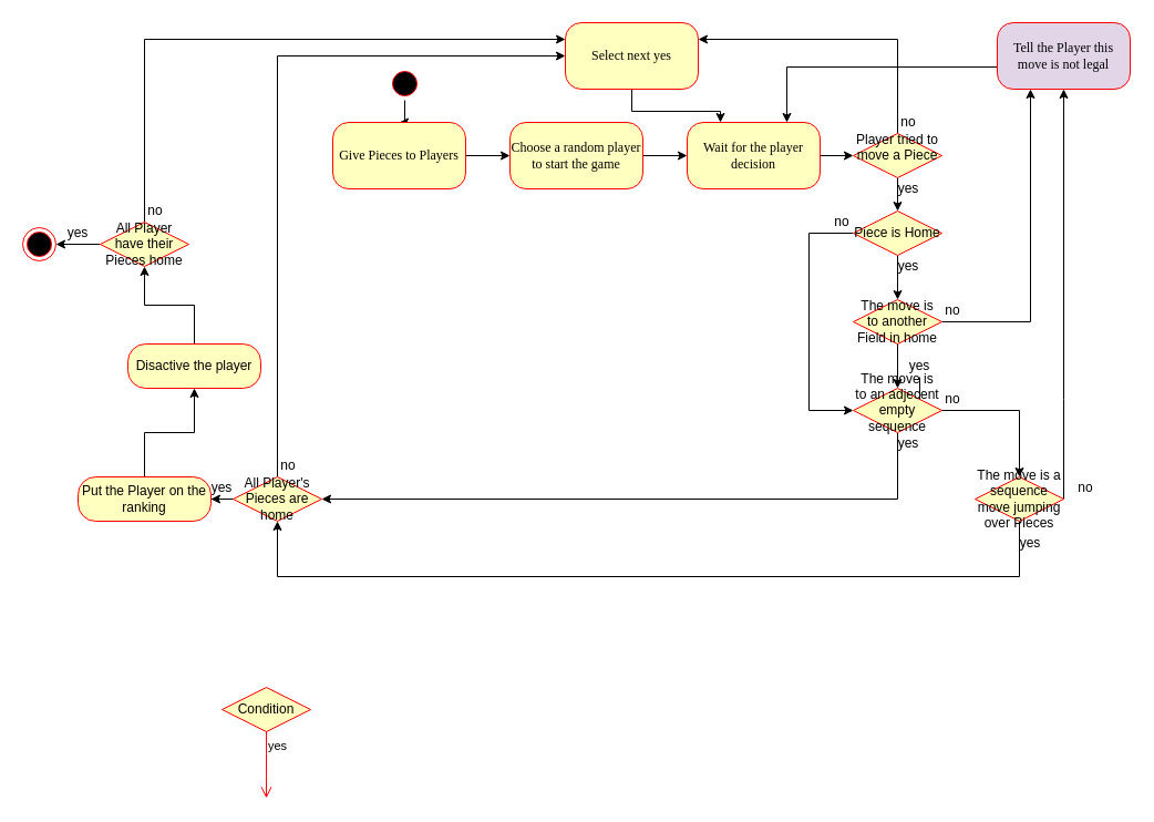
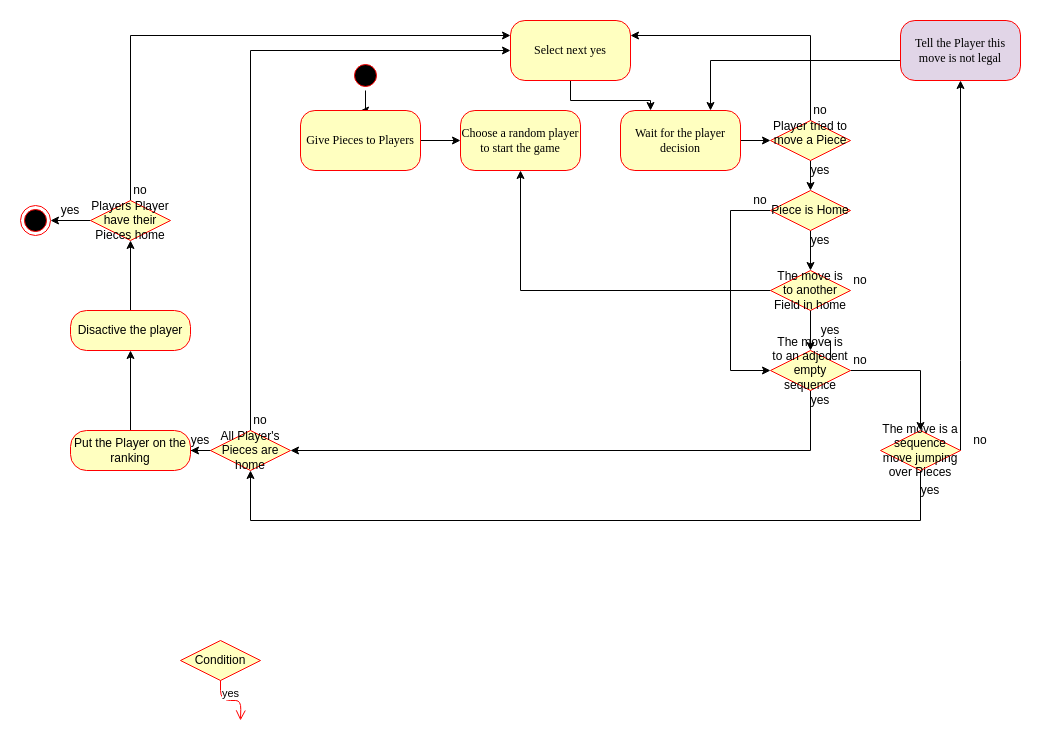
- <mxCell id="6" style="edgeStyle=orthogonalEdgeStyle;rounded=0;orthogonalLoop=1;jettySize=auto;html=1;" edge="1" parent="1" source="7" target="9"><mxGeometry relative="1" as="geometry" /></mxCell>
- <mxCell id="38" value="All Player have their Pieces home" style="rhombus;whiteSpace=wrap;html=1;fillColor=#ffffc0;strokeColor=#ff0000;" vertex="1" parent="1"><mxGeometry x="90" y="200" width="80" height="40" as="geometry" /></mxCell>
+ <mxCell id="38" value="Players Player have their Pieces home" style="rhombus;whiteSpace=wrap;html=1;fillColor=#ffffc0;strokeColor=#ff0000;" vertex="1" parent="1"><mxGeometry x="90" y="200" width="80" height="40" as="geometry" /></mxCell>
- <mxCell id="19" style="edgeStyle=orthogonalEdgeStyle;rounded=0;orthogonalLoop=1;jettySize=auto;html=1;entryX=0.25;entryY=1;entryDx=0;entryDy=0;" edge="1" parent="1" source="20" target="22"><mxGeometry relative="1" as="geometry" /></mxCell>
+ <mxCell id="19" style="edgeStyle=orthogonalEdgeStyle;rounded=0;orthogonalLoop=1;jettySize=auto;html=1;" edge="1" parent="1" source="20" target="7"><mxGeometry relative="1" as="geometry" /></mxCell>
- <mxCell id="35" value="Disactive the player" style="rounded=1;whiteSpace=wrap;html=1;arcSize=40;fontColor=#000000;fillColor=#ffffc0;strokeColor=#ff0000;" vertex="1" parent="1"><mxGeometry x="115" y="310" width="120" height="40" as="geometry" /></mxCell>
+ <mxCell id="35" value="Disactive the player" style="rounded=1;whiteSpace=wrap;html=1;arcSize=40;fontColor=#000000;fillColor=#ffffc0;strokeColor=#ff0000;" vertex="1" parent="1"><mxGeometry x="70" y="310" width="120" height="40" as="geometry" /></mxCell>
- <mxCell id="40" value="Condition" style="rhombus;whiteSpace=wrap;html=1;fillColor=#ffffc0;strokeColor=#ff0000;" vertex="1" parent="1"><mxGeometry x="200" y="620" width="80" height="40" as="geometry" /></mxCell>
+ <mxCell id="40" value="Condition" style="rhombus;whiteSpace=wrap;html=1;fillColor=#ffffc0;strokeColor=#ff0000;" vertex="1" parent="1"><mxGeometry x="180" y="640" width="80" height="40" as="geometry" /></mxCell>
